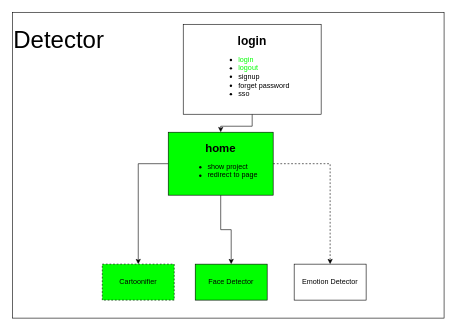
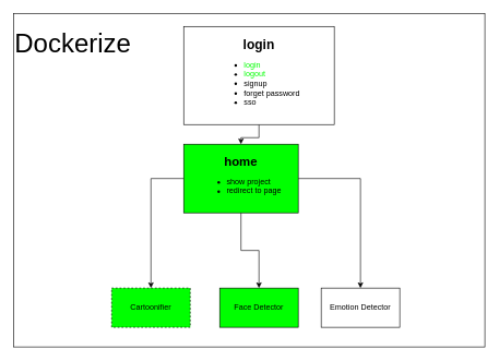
- <mxCell id="4" value="&lt;div&gt;&lt;font size=&quot;1&quot;&gt;&lt;b style=&quot;font-size: 20px&quot;&gt;login&lt;/b&gt;&lt;/font&gt;&lt;/div&gt;&lt;div align=&quot;left&quot;&gt;&lt;ul&gt;&lt;li&gt;&lt;font color=&quot;#00FF00&quot;&gt;login&lt;/font&gt;&lt;/li&gt;&lt;li&gt;&lt;font color=&quot;#00FF00&quot;&gt;logout&lt;/font&gt;&lt;br&gt;&lt;/li&gt;&lt;li&gt;signup&lt;/li&gt;&lt;li&gt;forget password&lt;/li&gt;&lt;li&gt;sso&lt;/li&gt;&lt;/ul&gt;&lt;/div&gt;" style="rounded=0;whiteSpace=wrap;html=1;" parent="1" vertex="1"><mxGeometry x="305" y="40" width="230" height="150" as="geometry" /></mxCell>
+ <mxCell id="4" value="&lt;div&gt;&lt;font size=&quot;1&quot;&gt;&lt;b style=&quot;font-size: 20px&quot;&gt;login&lt;/b&gt;&lt;/font&gt;&lt;/div&gt;&lt;div align=&quot;left&quot;&gt;&lt;ul&gt;&lt;li&gt;&lt;font color=&quot;#00FF00&quot;&gt;login&lt;/font&gt;&lt;/li&gt;&lt;li&gt;&lt;font color=&quot;#00FF00&quot;&gt;logout&lt;/font&gt;&lt;br&gt;&lt;/li&gt;&lt;li&gt;signup&lt;/li&gt;&lt;li&gt;forget password&lt;/li&gt;&lt;li&gt;sso&lt;/li&gt;&lt;/ul&gt;&lt;/div&gt;" style="rounded=0;whiteSpace=wrap;html=1;" parent="1" vertex="1"><mxGeometry x="280" y="40" width="230" height="150" as="geometry" /></mxCell>
- <mxCell id="2" value="&lt;div align=&quot;left&quot;&gt;&lt;font style=&quot;font-size: 40px&quot;&gt;Detector&lt;/font&gt;&lt;/div&gt;&lt;div align=&quot;left&quot;&gt;&lt;font style=&quot;font-size: 50px&quot;&gt;&lt;br&gt;&lt;/font&gt;&lt;/div&gt;&lt;div align=&quot;left&quot;&gt;&lt;font style=&quot;font-size: 50px&quot;&gt;&lt;br&gt;&lt;/font&gt;&lt;/div&gt;&lt;div align=&quot;left&quot;&gt;&lt;font style=&quot;font-size: 50px&quot;&gt;&lt;br&gt;&lt;/font&gt;&lt;/div&gt;&lt;div align=&quot;left&quot;&gt;&lt;font style=&quot;font-size: 50px&quot;&gt;&lt;br&gt;&lt;/font&gt;&lt;/div&gt;&lt;div align=&quot;left&quot;&gt;&lt;font style=&quot;font-size: 50px&quot;&gt;&lt;br&gt;&lt;/font&gt;&lt;/div&gt;&lt;div align=&quot;left&quot;&gt;&lt;font style=&quot;font-size: 50px&quot;&gt;&lt;br&gt;&lt;/font&gt;&lt;/div&gt;&lt;div align=&quot;left&quot;&gt;&lt;font style=&quot;font-size: 50px&quot;&gt;&lt;br&gt;&lt;/font&gt;&lt;/div&gt;" style="rounded=0;whiteSpace=wrap;html=1;align=left;" parent="1" vertex="1"><mxGeometry x="20" y="20" width="720" height="510" as="geometry" /></mxCell>
+ <mxCell id="2" value="&lt;div align=&quot;left&quot;&gt;&lt;font style=&quot;font-size: 40px&quot;&gt;Dockerize&lt;/font&gt;&lt;/div&gt;&lt;div align=&quot;left&quot;&gt;&lt;font style=&quot;font-size: 50px&quot;&gt;&lt;br&gt;&lt;/font&gt;&lt;/div&gt;&lt;div align=&quot;left&quot;&gt;&lt;font style=&quot;font-size: 50px&quot;&gt;&lt;br&gt;&lt;/font&gt;&lt;/div&gt;&lt;div align=&quot;left&quot;&gt;&lt;font style=&quot;font-size: 50px&quot;&gt;&lt;br&gt;&lt;/font&gt;&lt;/div&gt;&lt;div align=&quot;left&quot;&gt;&lt;font style=&quot;font-size: 50px&quot;&gt;&lt;br&gt;&lt;/font&gt;&lt;/div&gt;&lt;div align=&quot;left&quot;&gt;&lt;font style=&quot;font-size: 50px&quot;&gt;&lt;br&gt;&lt;/font&gt;&lt;/div&gt;&lt;div align=&quot;left&quot;&gt;&lt;font style=&quot;font-size: 50px&quot;&gt;&lt;br&gt;&lt;/font&gt;&lt;/div&gt;&lt;div align=&quot;left&quot;&gt;&lt;font style=&quot;font-size: 50px&quot;&gt;&lt;br&gt;&lt;/font&gt;&lt;/div&gt;" style="rounded=0;whiteSpace=wrap;html=1;align=left;" parent="1" vertex="1"><mxGeometry x="20" y="20" width="720" height="510" as="geometry" /></mxCell>
- <mxCell id="6" style="edgeStyle=orthogonalEdgeStyle;rounded=0;orthogonalLoop=1;jettySize=auto;html=1;exitX=1;exitY=0.5;exitDx=0;exitDy=0;dashed=1;" parent="1" source="9" target="11" edge="1"><mxGeometry relative="1" as="geometry"><mxPoint x="405" y="410" as="sourcePoint" /></mxGeometry></mxCell>
+ <mxCell id="6" style="edgeStyle=orthogonalEdgeStyle;rounded=0;orthogonalLoop=1;jettySize=auto;html=1;exitX=1;exitY=0.5;exitDx=0;exitDy=0;" parent="1" source="9" target="11" edge="1"><mxGeometry relative="1" as="geometry"><mxPoint x="405" y="410" as="sourcePoint" /></mxGeometry></mxCell>
- <mxCell id="10" value="Face Detector" style="rounded=0;whiteSpace=wrap;html=1;fillColor=#00FF00;" parent="1" vertex="1"><mxGeometry x="325" y="440" width="120" height="60" as="geometry" /></mxCell>
+ <mxCell id="10" value="Face Detector" style="rounded=0;whiteSpace=wrap;html=1;fillColor=#00FF00;" parent="1" vertex="1"><mxGeometry x="335" y="440" width="120" height="60" as="geometry" /></mxCell>
